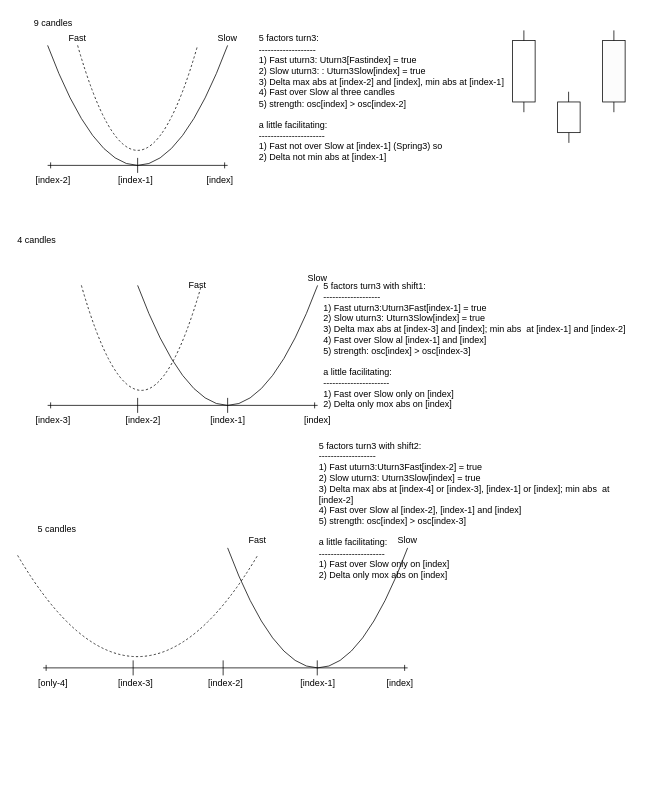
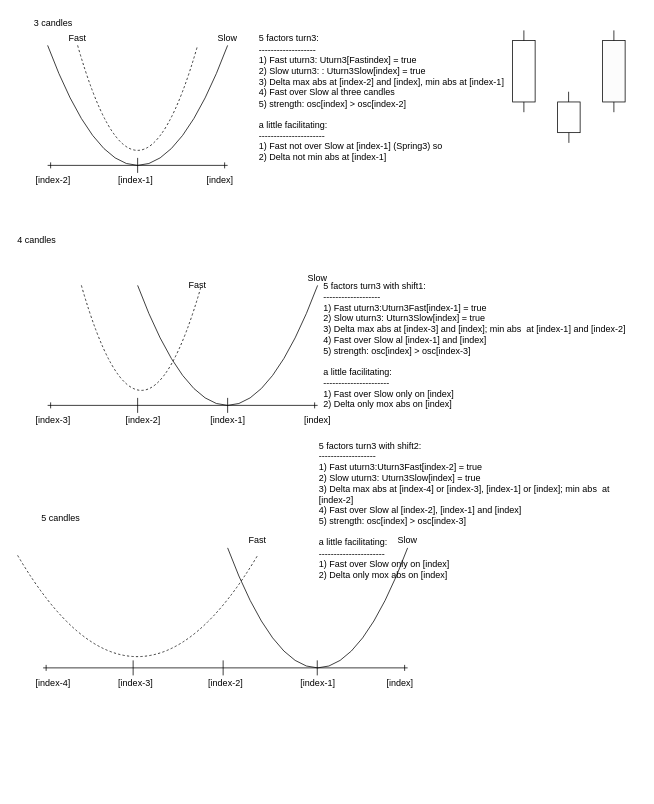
- <mxCell id="2" value="9 candles" style="text;html=1;strokeColor=none;fillColor=none;align=left;verticalAlign=middle;whiteSpace=wrap;rounded=0;" parent="1" vertex="1"><mxGeometry x="43" width="250" height="20" as="geometry" y="20" /></mxCell>
+ <mxCell id="2" value="3 candles" style="text;html=1;strokeColor=none;fillColor=none;align=left;verticalAlign=middle;whiteSpace=wrap;rounded=0;" parent="1" vertex="1"><mxGeometry x="43" width="250" height="20" as="geometry" y="20" /></mxCell>
- <mxCell id="49" value="5 candles" style="text;html=1;strokeColor=none;fillColor=none;align=left;verticalAlign=middle;whiteSpace=wrap;rounded=0;" parent="1" vertex="1"><mxGeometry x="48" y="695" width="250" height="20" as="geometry" /></mxCell>
+ <mxCell id="49" value="5 candles" style="text;html=1;strokeColor=none;fillColor=none;align=left;verticalAlign=middle;whiteSpace=wrap;rounded=0;" parent="1" vertex="1"><mxGeometry x="53" y="680" width="250" height="20" as="geometry" /></mxCell>
- <mxCell id="51" value="[only-4]" style="text;html=1;strokeColor=none;fillColor=none;align=center;verticalAlign=middle;whiteSpace=wrap;rounded=0;" vertex="1" parent="1"><mxGeometry x="43" y="900" width="55" height="20" as="geometry" /></mxCell>
+ <mxCell id="51" value="[index-4]" style="text;html=1;strokeColor=none;fillColor=none;align=center;verticalAlign=middle;whiteSpace=wrap;rounded=0;" vertex="1" parent="1"><mxGeometry x="43" y="900" width="55" height="20" as="geometry" /></mxCell>
